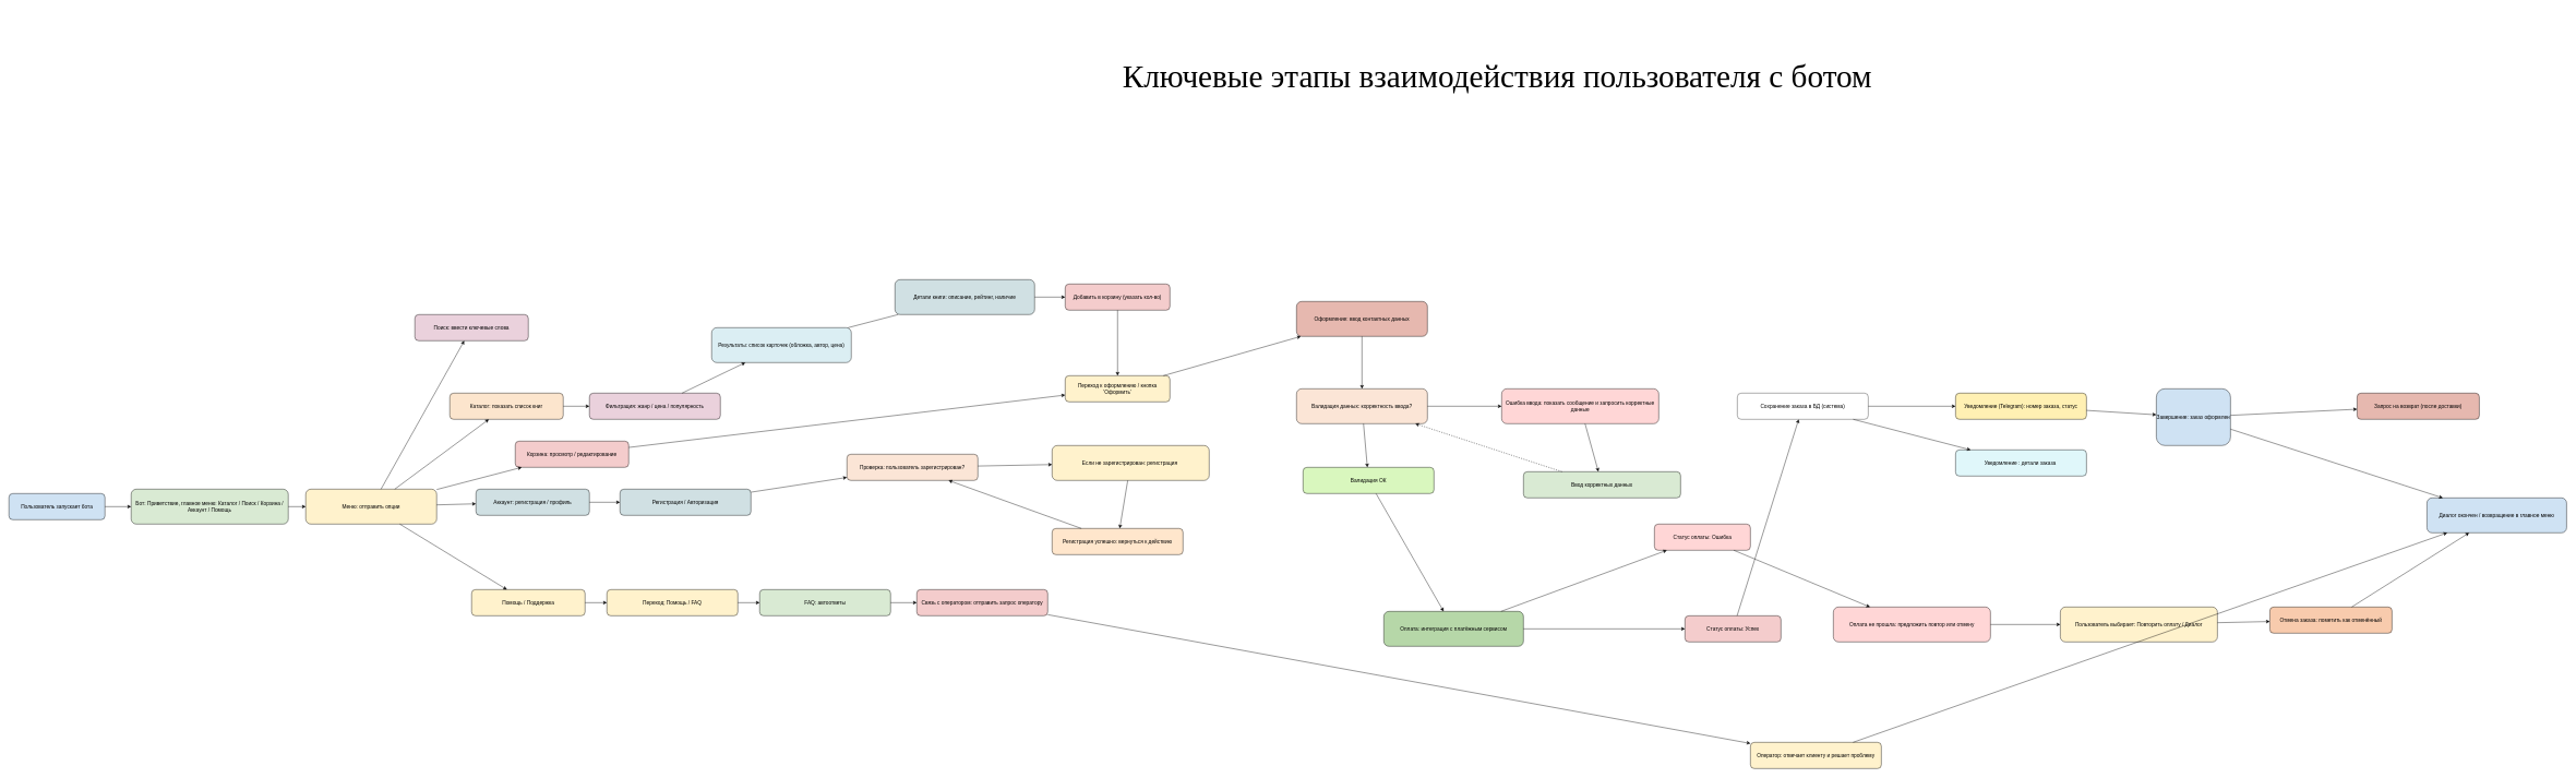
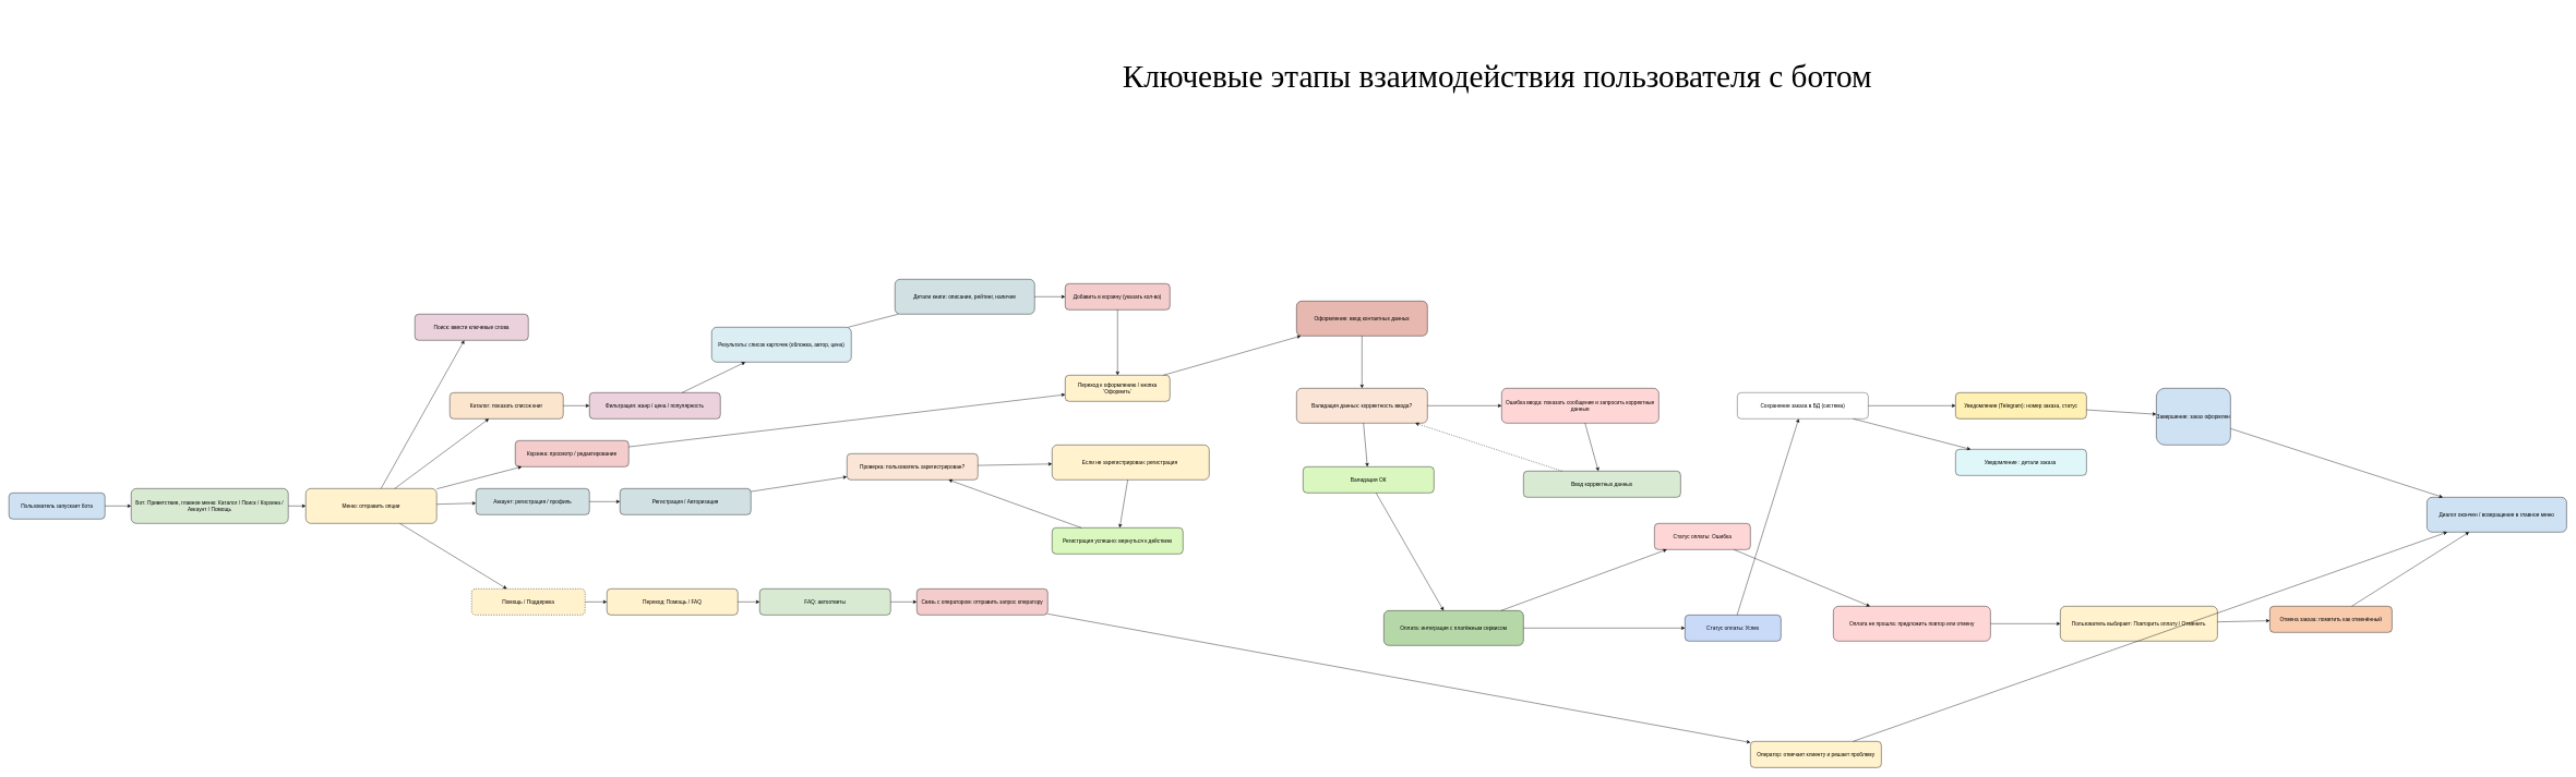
- <mxCell id="59" value="Запрос на возврат (после доставки)" style="rounded=1;whiteSpace=wrap;html=1;fillColor=#e6b8af;" parent="1" vertex="1"><mxGeometry x="5400" y="900" width="280" height="60" as="geometry" /></mxCell>
- <mxCell id="60" parent="1" source="51" target="59" edge="1"><mxGeometry relative="1" as="geometry" /></mxCell>
- <mxCell id="75" value="Регистрация успешно: вернуться к действию" style="rounded=1;whiteSpace=wrap;html=1;fillColor=#ffe6cc;" parent="1" vertex="1"><mxGeometry x="2410" y="1210" width="300" height="60" as="geometry" /></mxCell>
+ <mxCell id="75" value="Регистрация успешно: вернуться к действию" style="rounded=1;whiteSpace=wrap;html=1;fillColor=#d9f7be;" parent="1" vertex="1"><mxGeometry x="2410" y="1210" width="300" height="60" as="geometry" /></mxCell>
- <mxCell id="15" value="Помощь / Поддержка" style="rounded=1;whiteSpace=wrap;html=1;fillColor=#fff2cc;" parent="1" vertex="1"><mxGeometry x="1080" y="1350" width="260" height="60" as="geometry" /></mxCell>
+ <mxCell id="15" value="Помощь / Поддержка" style="rounded=1;whiteSpace=wrap;html=1;fillColor=#fff2cc;dashed=1;" parent="1" vertex="1"><mxGeometry x="1080" y="1350" width="260" height="60" as="geometry" /></mxCell>
- <mxCell id="55" value="Пользователь выбирает: Повторить оплату / Диалог" style="rounded=1;whiteSpace=wrap;html=1;fillColor=#fff2cc;" parent="1" vertex="1"><mxGeometry x="4720" y="1390" width="360" height="80" as="geometry" /></mxCell>
+ <mxCell id="55" value="Пользователь выбирает: Повторить оплату / Отменить" style="rounded=1;whiteSpace=wrap;html=1;fillColor=#fff2cc;" parent="1" vertex="1"><mxGeometry x="4720" y="1390" width="360" height="80" as="geometry" /></mxCell>
- <mxCell id="41" value="Статус оплаты: Успех" style="rounded=1;whiteSpace=wrap;html=1;fillColor=#f4cccc;" parent="1" vertex="1"><mxGeometry x="3860" y="1410" width="220" height="60" as="geometry" /></mxCell>
+ <mxCell id="41" value="Статус оплаты: Успех" style="rounded=1;whiteSpace=wrap;html=1;fillColor=#c9daf8;" parent="1" vertex="1"><mxGeometry x="3860" y="1410" width="220" height="60" as="geometry" /></mxCell>
